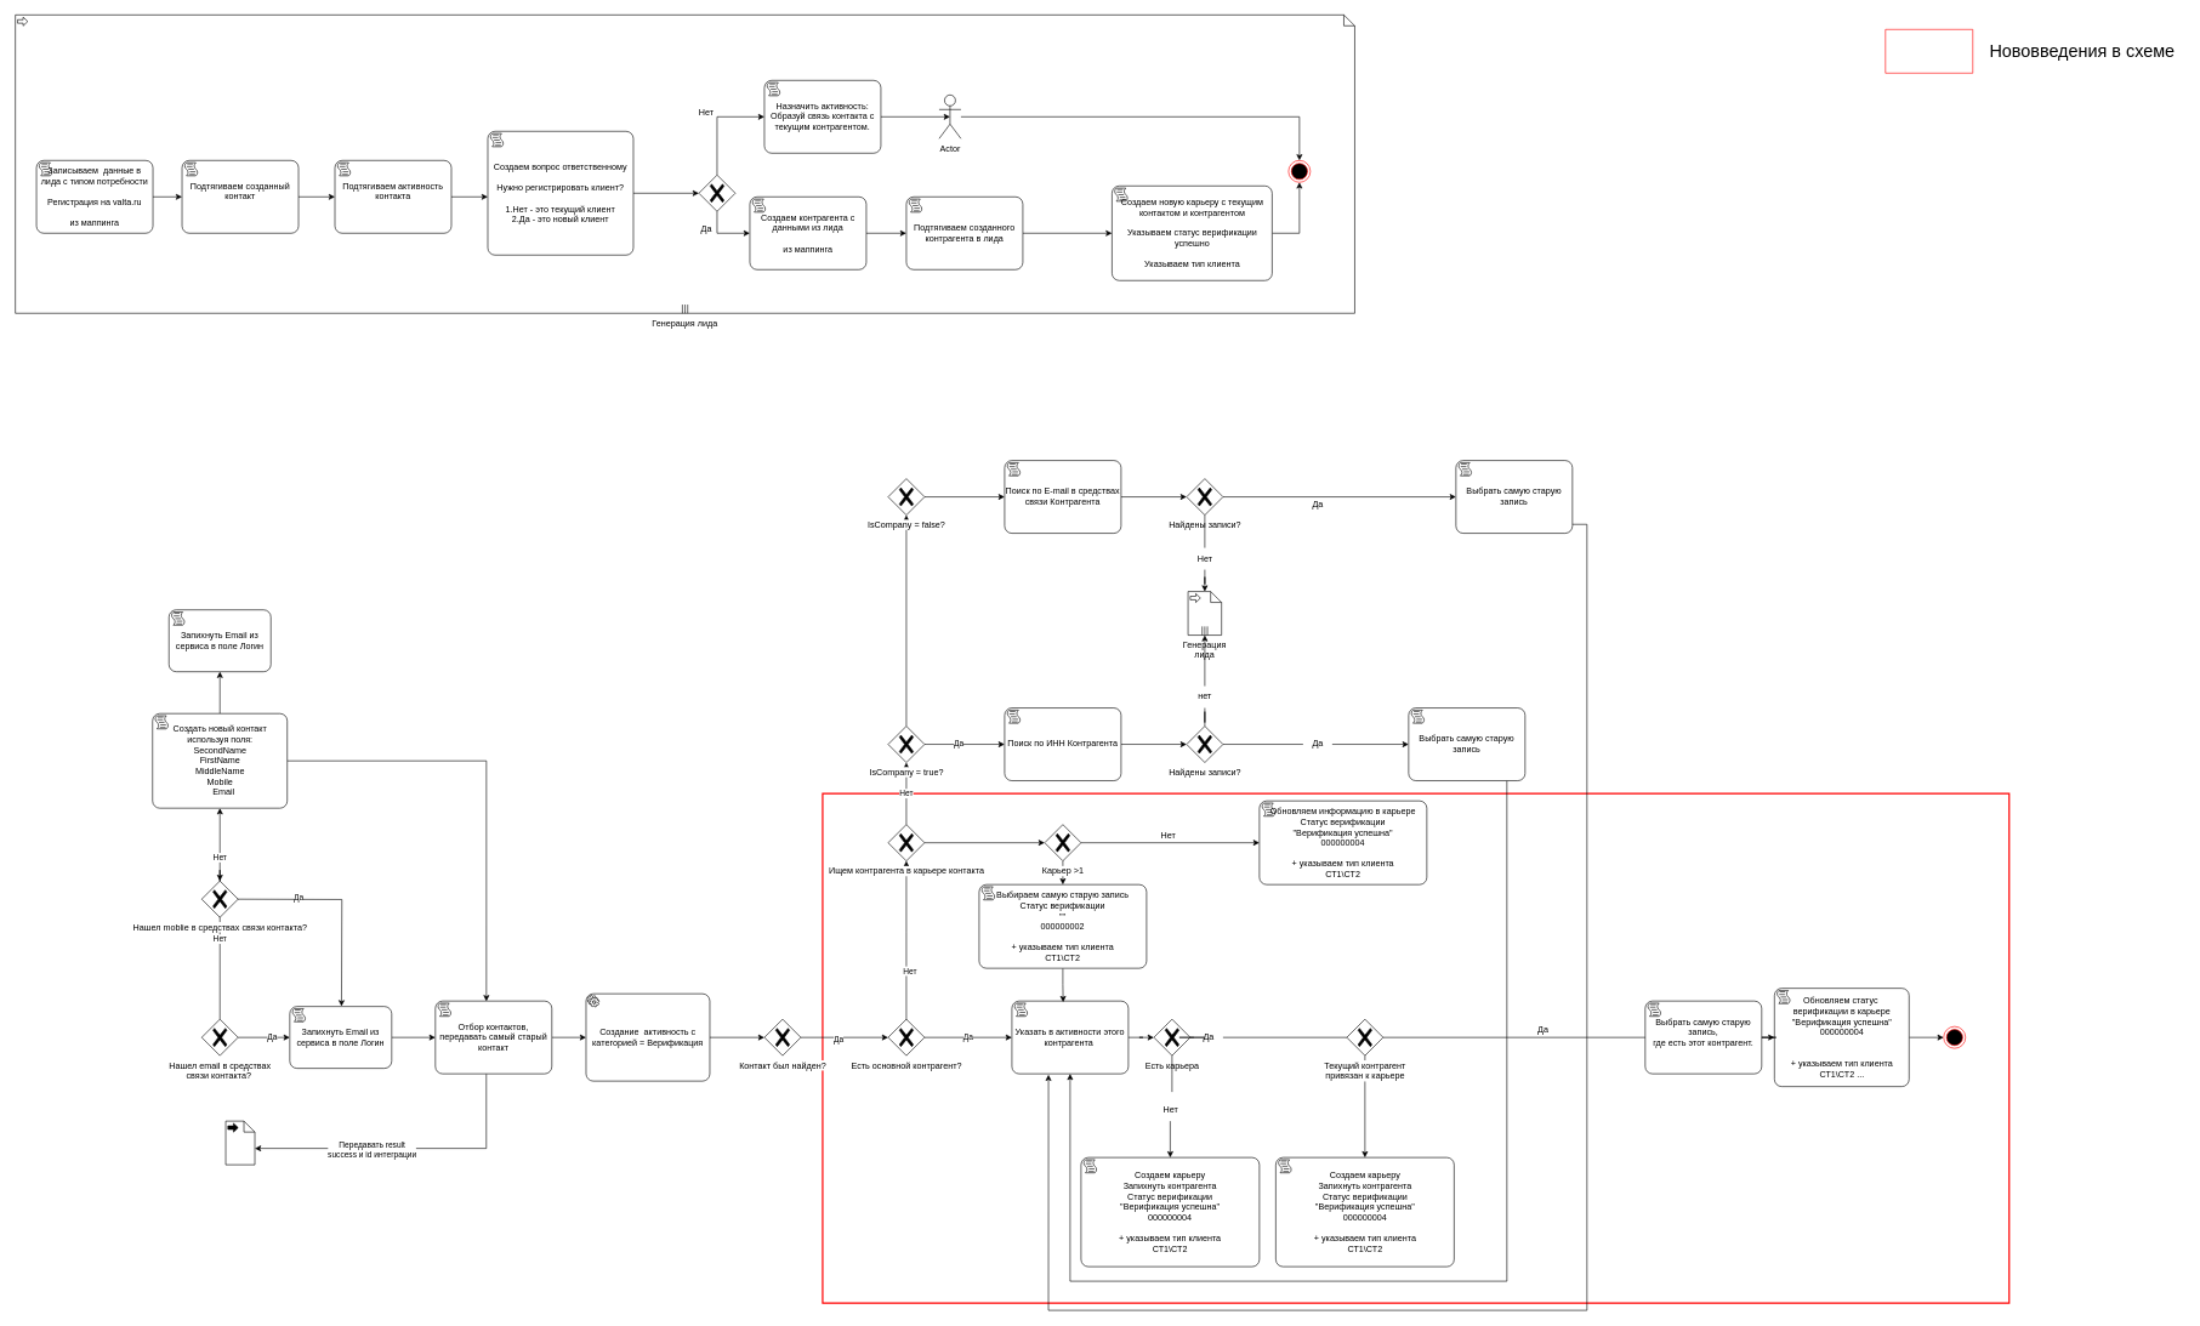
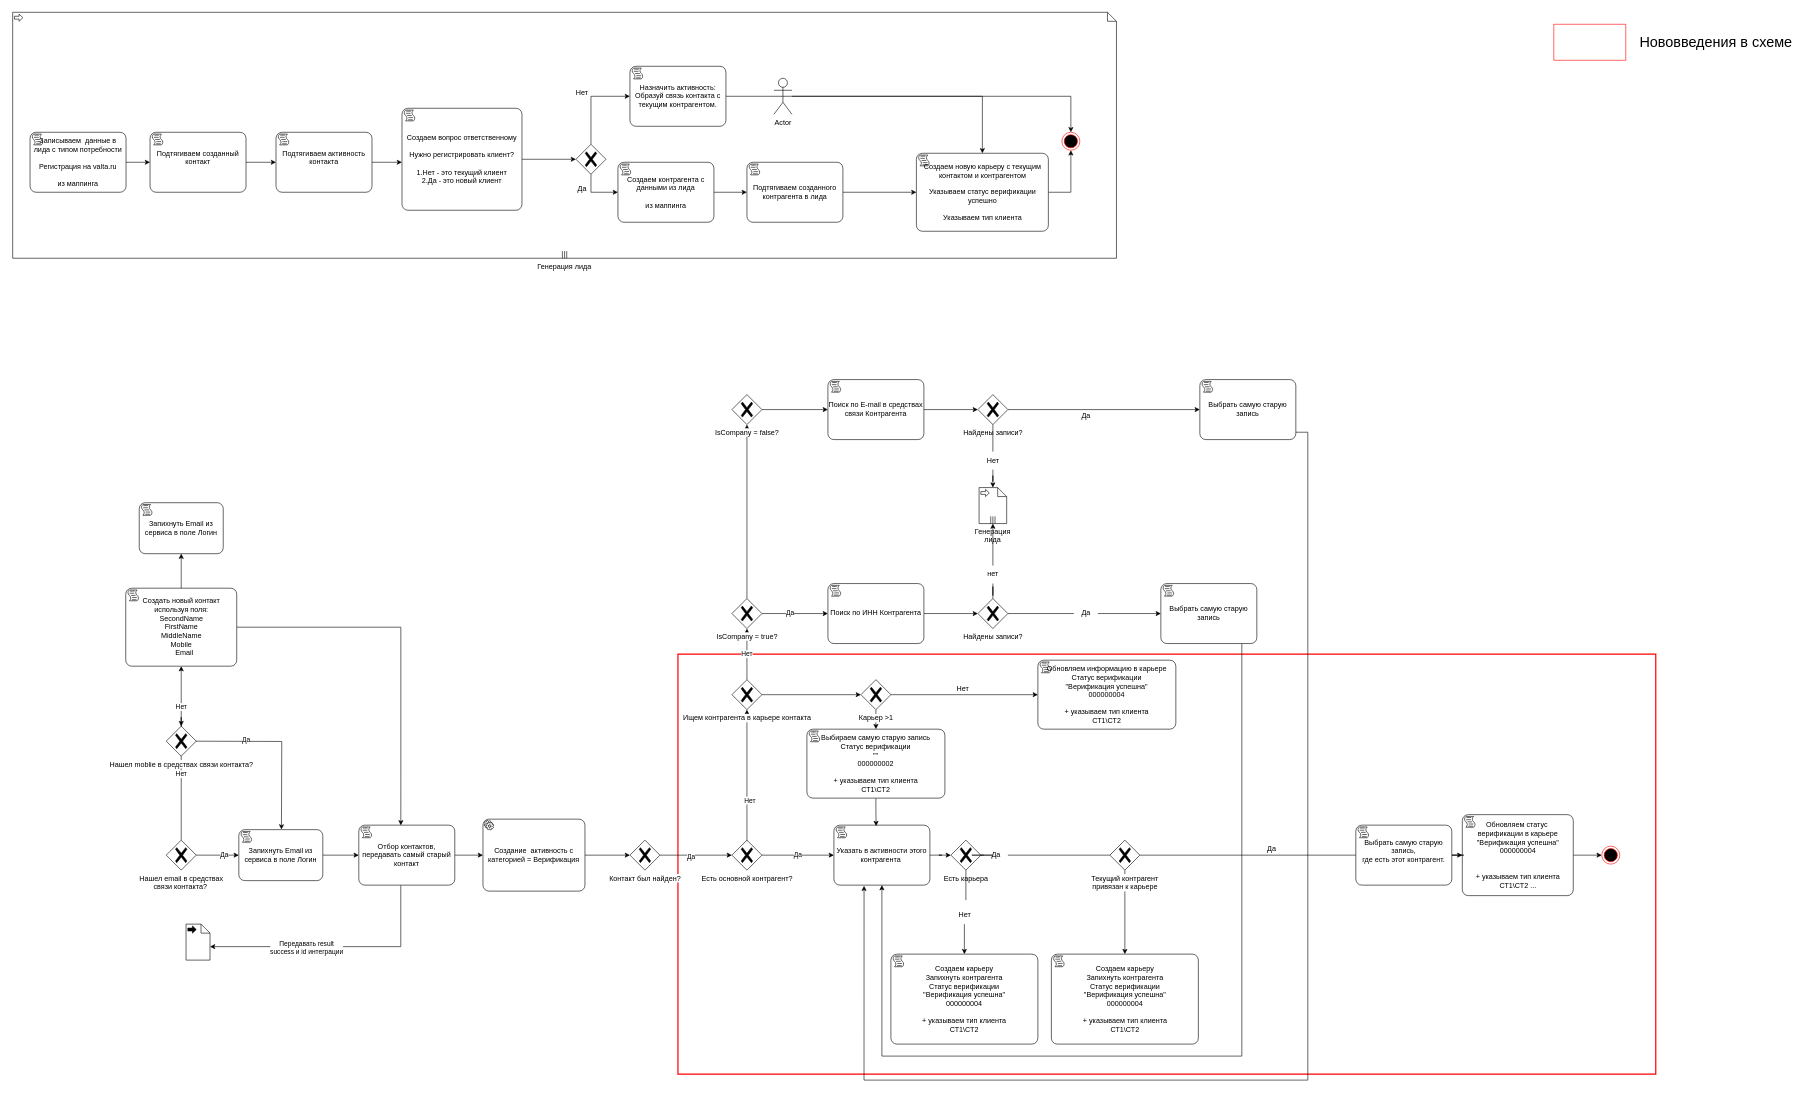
- <mxCell id="75" style="edgeStyle=orthogonalEdgeStyle;rounded=0;orthogonalLoop=1;jettySize=auto;html=1;entryX=0.5;entryY=0.5;entryDx=0;entryDy=0;entryPerimeter=0;" edge="1" parent="1" source="76" target="103"><mxGeometry relative="1" as="geometry" /></mxCell>
+ <mxCell id="75" style="edgeStyle=orthogonalEdgeStyle;rounded=0;orthogonalLoop=1;jettySize=auto;html=1;" edge="1" parent="1" source="76" target="86"><mxGeometry relative="1" as="geometry" /></mxCell>
